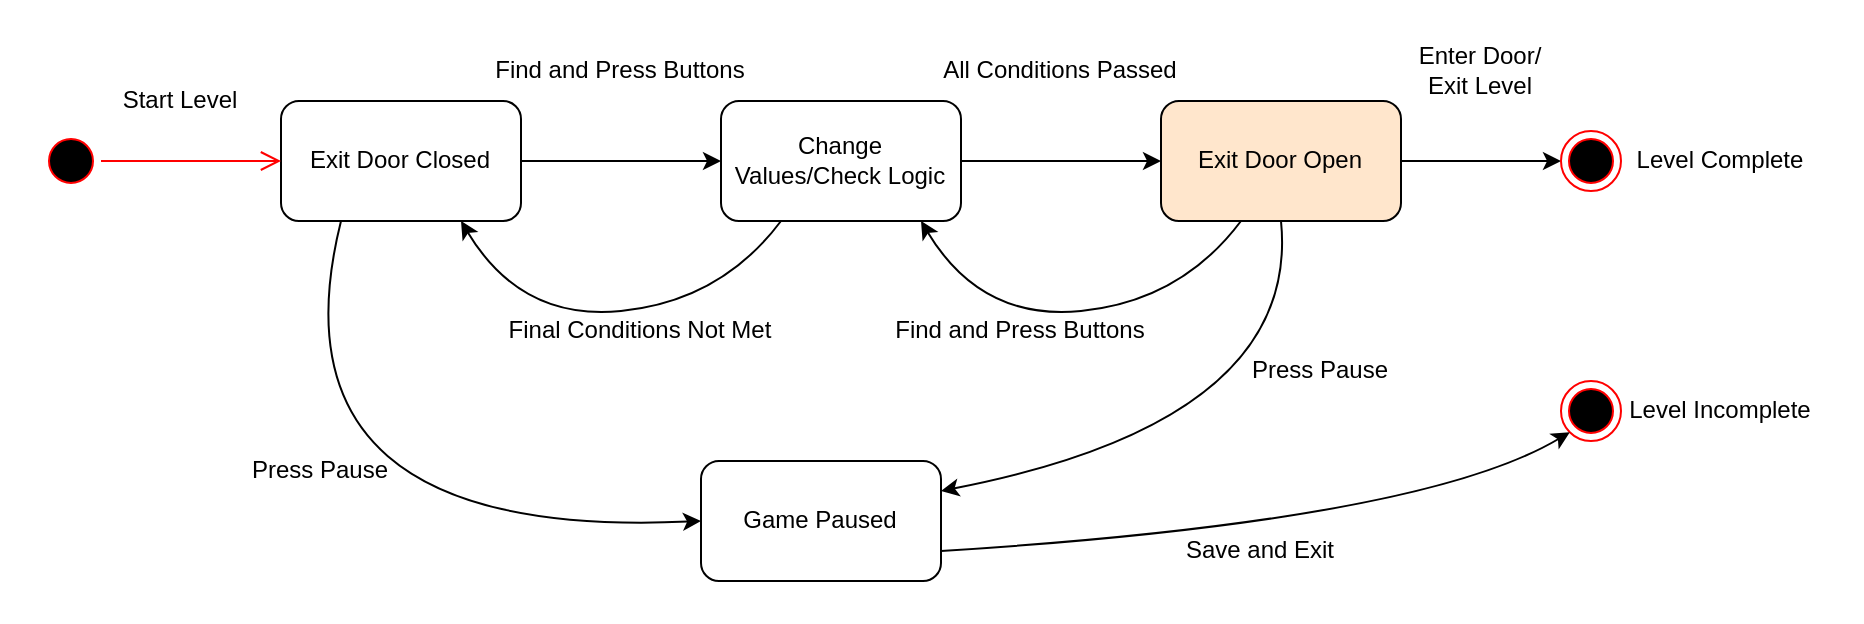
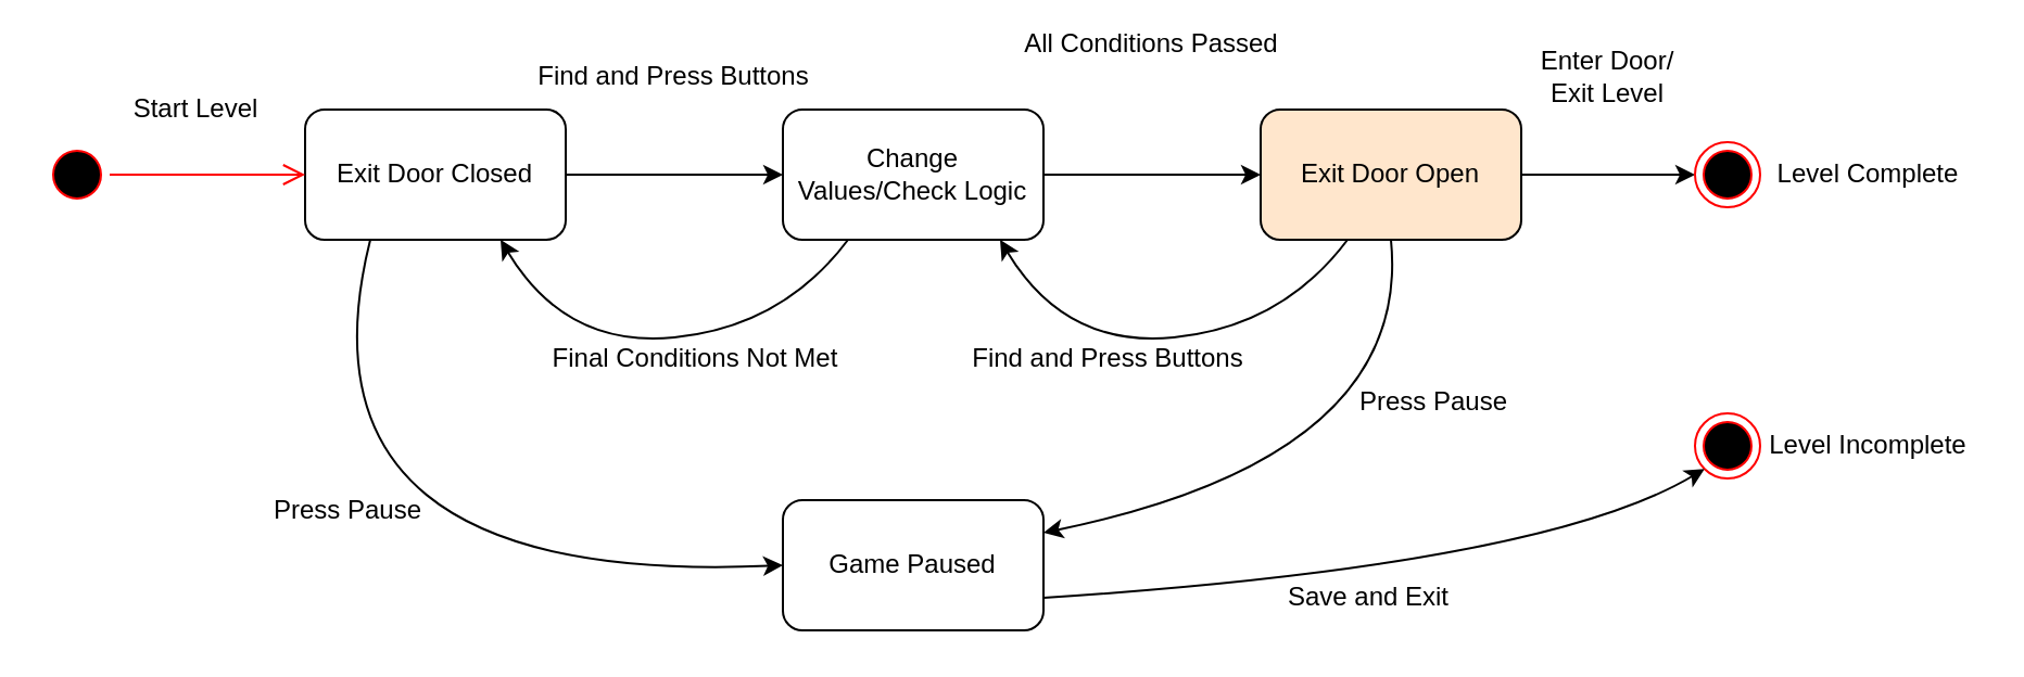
- <mxCell id="23" value="All Conditions Passed" style="text;html=1;align=center;verticalAlign=middle;whiteSpace=wrap;rounded=0;" vertex="1" parent="1"><mxGeometry x="460" y="20" width="140" height="30" as="geometry" /></mxCell>
+ <mxCell id="23" value="All Conditions Passed" style="text;html=1;align=center;verticalAlign=middle;whiteSpace=wrap;rounded=0;" vertex="1" parent="1"><mxGeometry x="460" y="5" width="140" height="30" as="geometry" /></mxCell>
- <mxCell id="15" value="Game Paused" style="rounded=1;whiteSpace=wrap;html=1;" vertex="1" parent="1"><mxGeometry x="350" y="230" width="120" height="60" as="geometry" /></mxCell>
+ <mxCell id="15" value="Game Paused" style="rounded=1;whiteSpace=wrap;html=1;" vertex="1" parent="1"><mxGeometry x="360" y="230" width="120" height="60" as="geometry" /></mxCell>
